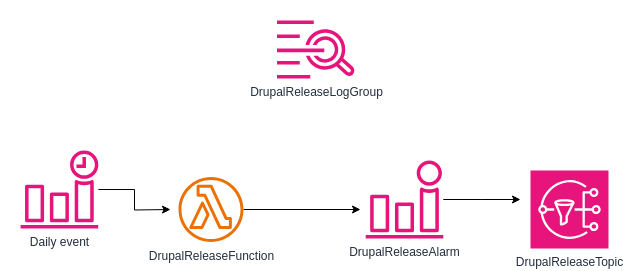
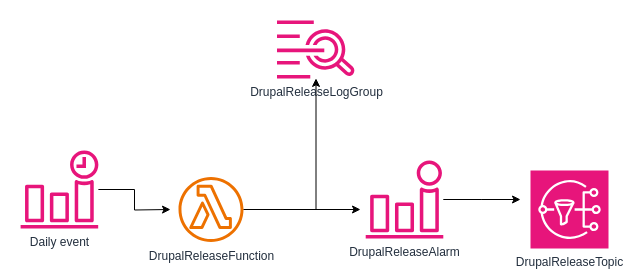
+ <mxCell id="3" style="edgeStyle=orthogonalEdgeStyle;rounded=0;orthogonalLoop=1;jettySize=auto;html=1;" edge="1" parent="1" source="4" target="7"><mxGeometry relative="1" as="geometry" /></mxCell>
